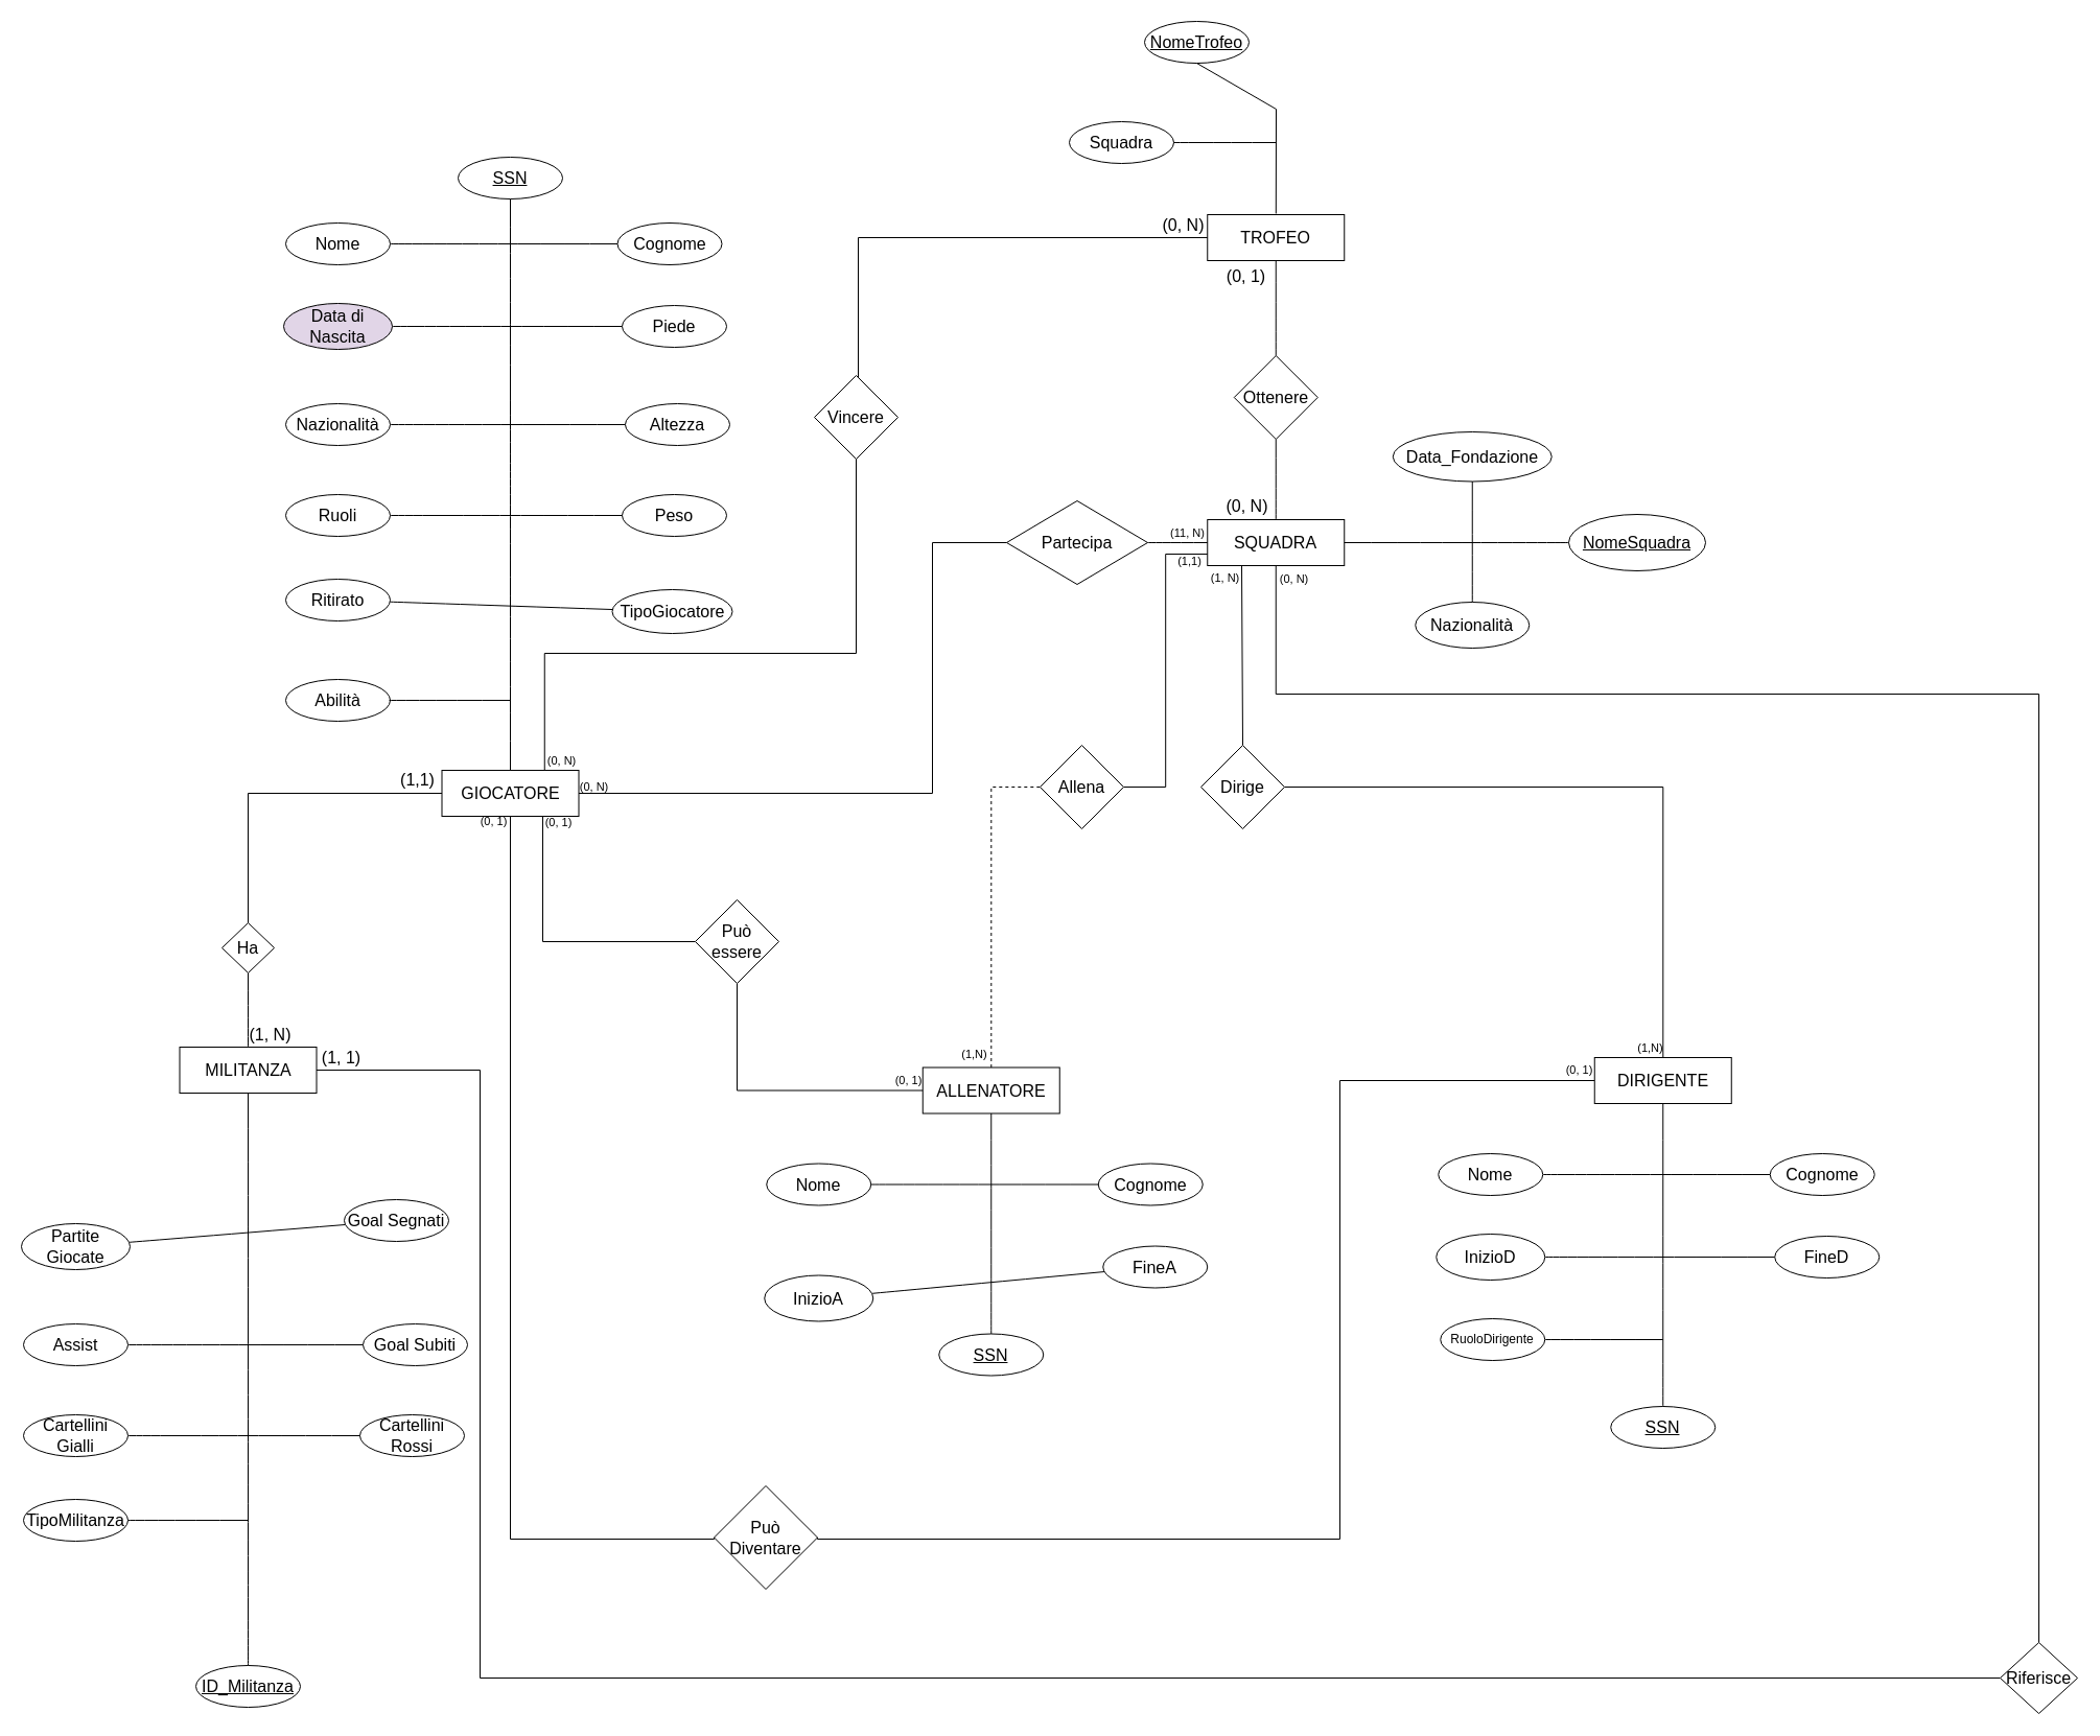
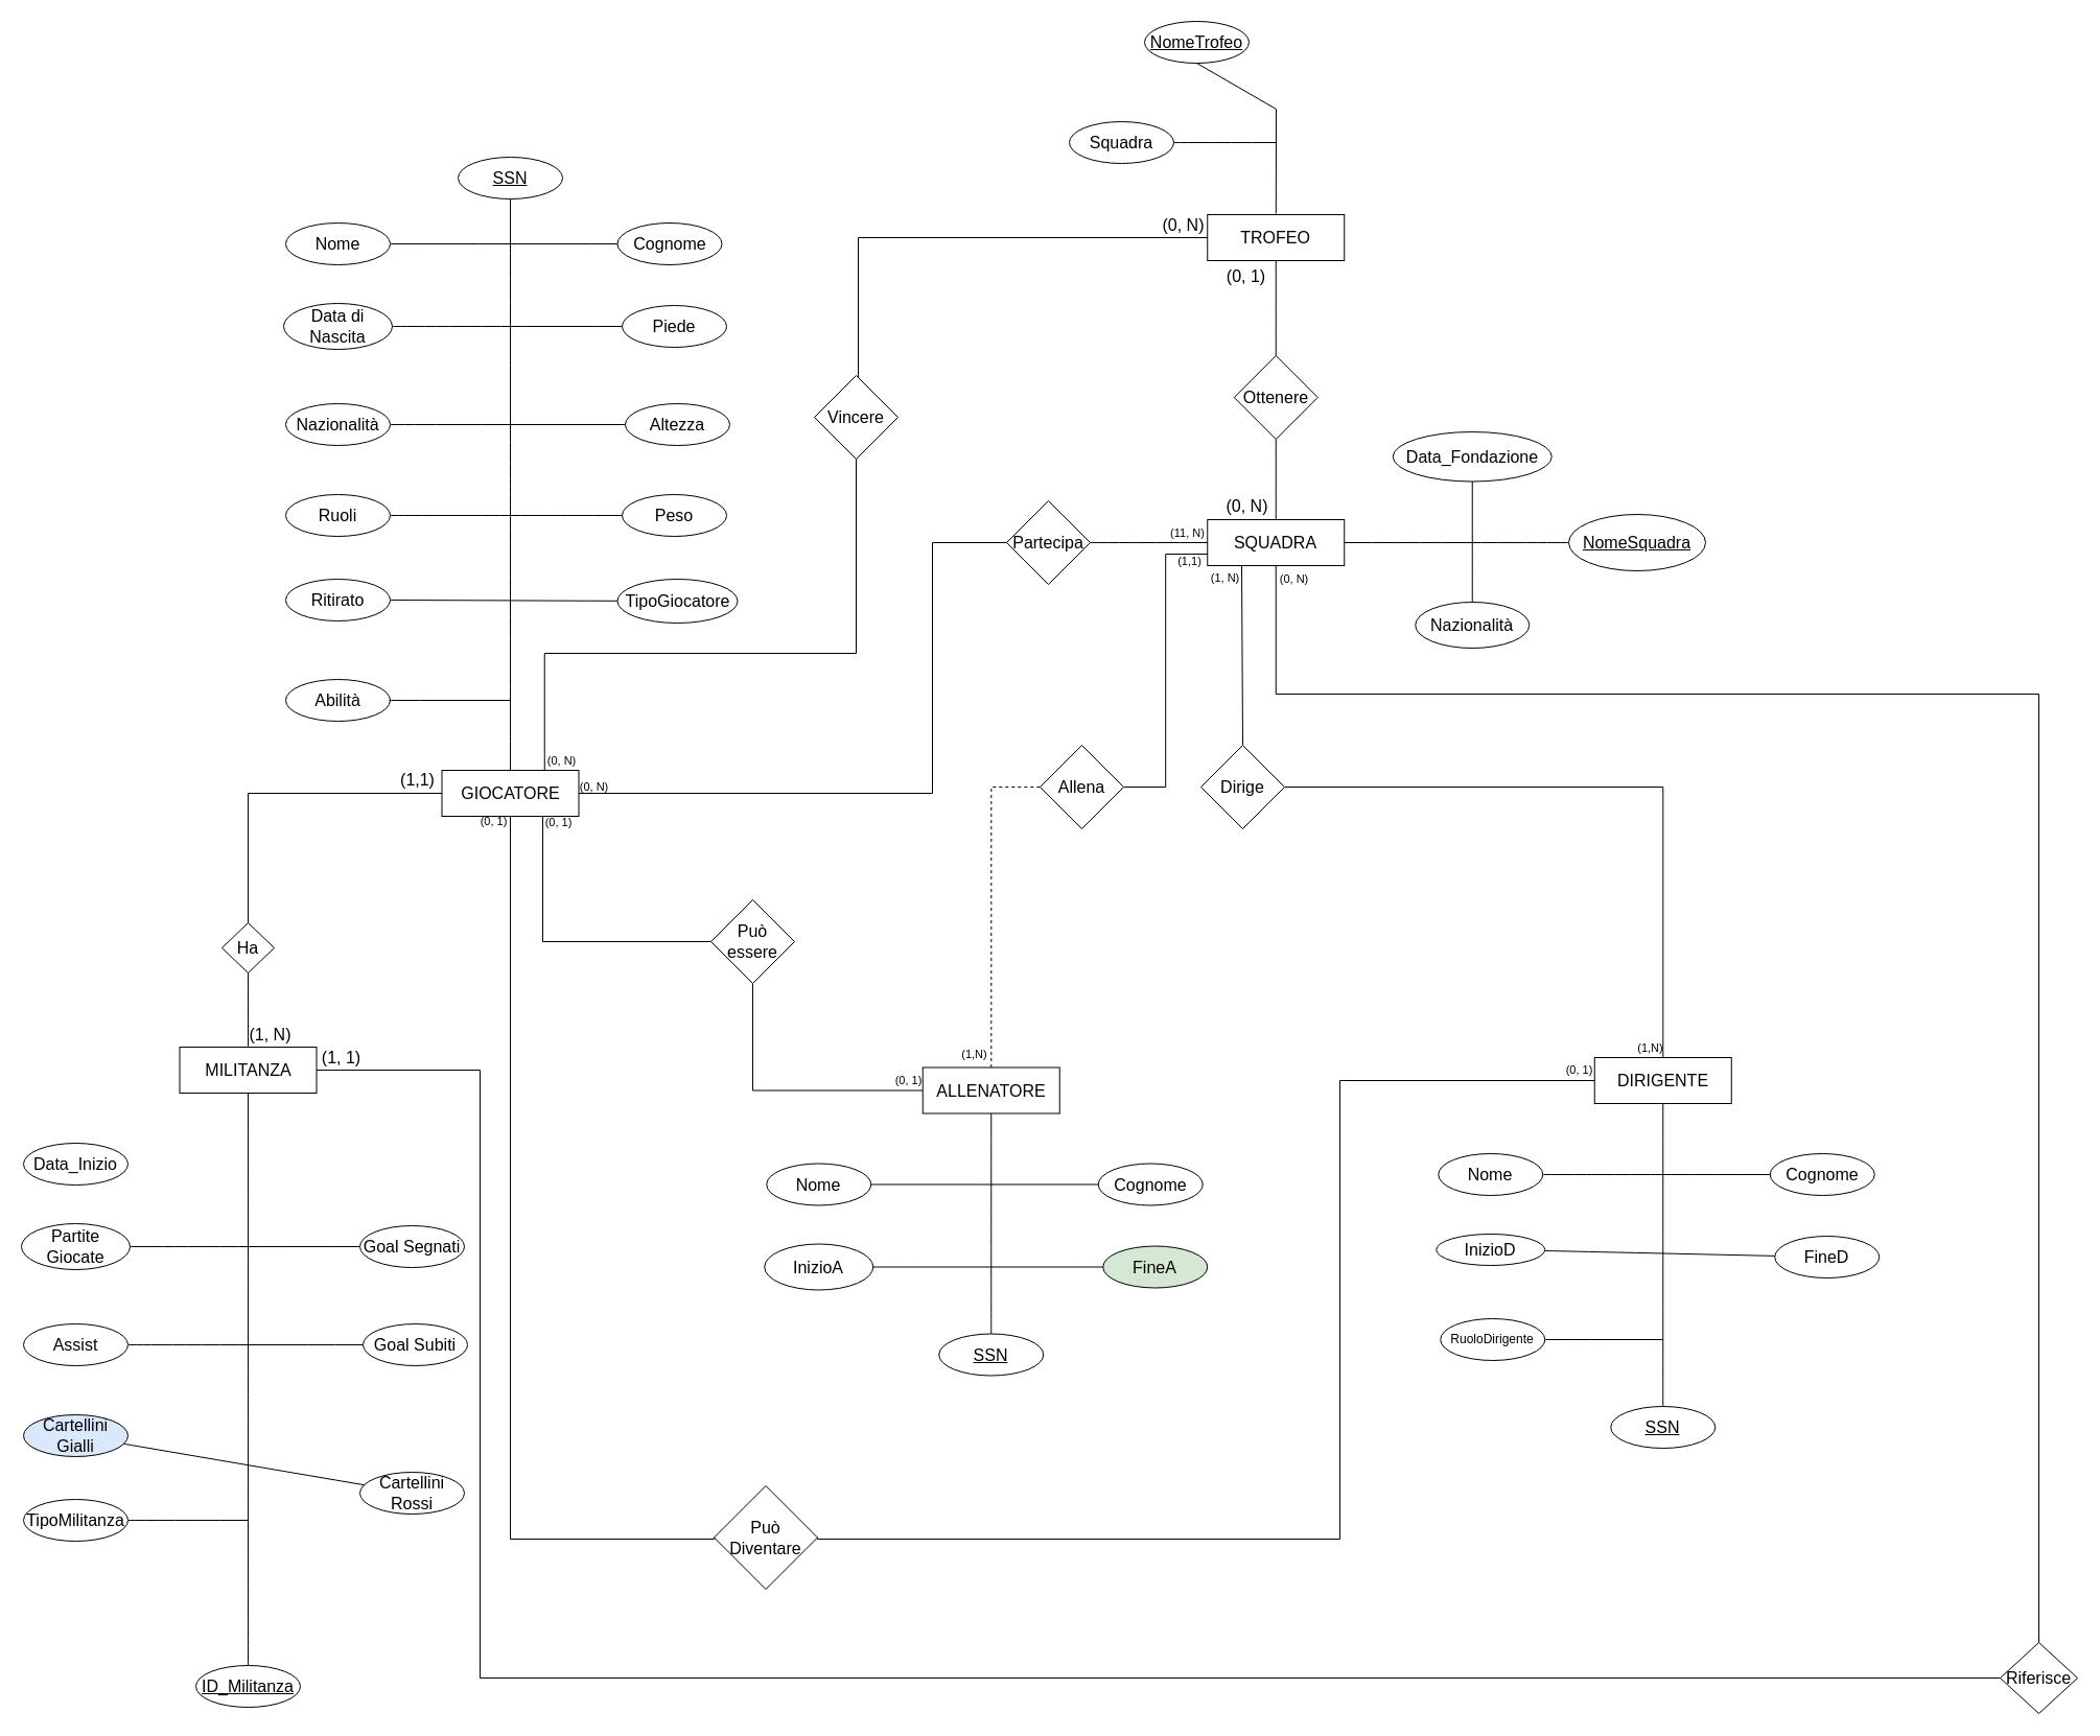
- <mxCell id="12" value="Data di Nascita" style="ellipse;whiteSpace=wrap;html=1;align=center;fontSize=16;fillColor=#e1d5e7;" parent="1" vertex="1"><mxGeometry x="271" y="290" width="104" height="44" as="geometry" /></mxCell>
+ <mxCell id="12" value="Data di Nascita" style="ellipse;whiteSpace=wrap;html=1;align=center;fontSize=16;" parent="1" vertex="1"><mxGeometry x="271" y="290" width="104" height="44" as="geometry" /></mxCell>
- <mxCell id="63" value="Partecipa" style="rhombus;whiteSpace=wrap;html=1;fontSize=16;" parent="1" vertex="1"><mxGeometry x="963" y="479" width="135" height="80" as="geometry" /></mxCell>
+ <mxCell id="63" value="Partecipa" style="rhombus;whiteSpace=wrap;html=1;fontSize=16;" parent="1" vertex="1"><mxGeometry x="963" y="479" width="80" height="80" as="geometry" /></mxCell>
- <mxCell id="21" value="TipoGiocatore" style="ellipse;whiteSpace=wrap;html=1;align=center;fontSize=16;" parent="1" vertex="1"><mxGeometry x="585.5" y="564" width="115" height="42" as="geometry" /></mxCell>
+ <mxCell id="21" value="TipoGiocatore" style="ellipse;whiteSpace=wrap;html=1;align=center;fontSize=16;" parent="1" vertex="1"><mxGeometry x="590.5" y="554" width="115" height="42" as="geometry" /></mxCell>
- <mxCell id="104" value="Può essere" style="rhombus;whiteSpace=wrap;html=1;fontSize=16;" parent="1" vertex="1"><mxGeometry x="665" y="861" width="80" height="80" as="geometry" /></mxCell>
+ <mxCell id="104" value="Può essere" style="rhombus;whiteSpace=wrap;html=1;fontSize=16;" parent="1" vertex="1"><mxGeometry x="680" y="861" width="80" height="80" as="geometry" /></mxCell>
+ <mxCell id="28" value="Data_Inizio" style="ellipse;whiteSpace=wrap;html=1;align=center;fontSize=16;flipV=0;flipH=0;" parent="1" vertex="1"><mxGeometry x="22" y="1094" width="100" height="40" as="geometry" /></mxCell>
- <mxCell id="33" value="Goal Segnati" style="ellipse;whiteSpace=wrap;html=1;align=center;fontSize=16;flipV=0;flipH=0;" parent="1" vertex="1"><mxGeometry x="329" y="1148" width="100" height="40" as="geometry" /></mxCell>
+ <mxCell id="33" value="Goal Segnati" style="ellipse;whiteSpace=wrap;html=1;align=center;fontSize=16;flipV=0;flipH=0;" parent="1" vertex="1"><mxGeometry x="344" y="1173" width="100" height="40" as="geometry" /></mxCell>
- <mxCell id="91" value="InizioD" style="ellipse;whiteSpace=wrap;html=1;align=center;fontSize=16;flipV=0;flipH=0;" parent="1" vertex="1"><mxGeometry x="1374.25" y="1181" width="104" height="44" as="geometry" /></mxCell>
+ <mxCell id="91" value="InizioD" style="ellipse;whiteSpace=wrap;html=1;align=center;fontSize=16;flipV=0;flipH=0;" parent="1" vertex="1"><mxGeometry x="1374.25" y="1181" width="104" height="30" as="geometry" /></mxCell>
- <mxCell id="81" value="FineA" style="ellipse;whiteSpace=wrap;html=1;align=center;fontSize=16;flipV=0;flipH=0;" parent="1" vertex="1"><mxGeometry x="1055.25" y="1192.5" width="100" height="40" as="geometry" /></mxCell>
+ <mxCell id="81" value="FineA" style="ellipse;whiteSpace=wrap;html=1;align=center;fontSize=16;flipV=0;flipH=0;fillColor=#d5e8d4;" parent="1" vertex="1"><mxGeometry x="1055.25" y="1192.5" width="100" height="40" as="geometry" /></mxCell>
- <mxCell id="80" value="InizioA" style="ellipse;whiteSpace=wrap;html=1;align=center;fontSize=16;flipV=0;flipH=0;" parent="1" vertex="1"><mxGeometry x="731.25" y="1220.5" width="104" height="44" as="geometry" /></mxCell>
+ <mxCell id="80" value="InizioA" style="ellipse;whiteSpace=wrap;html=1;align=center;fontSize=16;flipV=0;flipH=0;" parent="1" vertex="1"><mxGeometry x="731.25" y="1190.5" width="104" height="44" as="geometry" /></mxCell>
- <mxCell id="37" value="Cartellini Gialli" style="ellipse;whiteSpace=wrap;html=1;align=center;fontSize=16;flipV=0;flipH=0;" parent="1" vertex="1"><mxGeometry x="22" y="1354" width="100" height="40" as="geometry" /></mxCell>
+ <mxCell id="37" value="Cartellini Gialli" style="ellipse;whiteSpace=wrap;html=1;align=center;fontSize=16;flipV=0;flipH=0;fillColor=#dae8fc;" parent="1" vertex="1"><mxGeometry x="22" y="1354" width="100" height="40" as="geometry" /></mxCell>
- <mxCell id="35" value="Cartellini Rossi" style="ellipse;whiteSpace=wrap;html=1;align=center;fontSize=16;flipV=0;flipH=0;" parent="1" vertex="1"><mxGeometry x="344" y="1354" width="100" height="40" as="geometry" /></mxCell>
+ <mxCell id="35" value="Cartellini Rossi" style="ellipse;whiteSpace=wrap;html=1;align=center;fontSize=16;flipV=0;flipH=0;" parent="1" vertex="1"><mxGeometry x="344" y="1409" width="100" height="40" as="geometry" /></mxCell>
